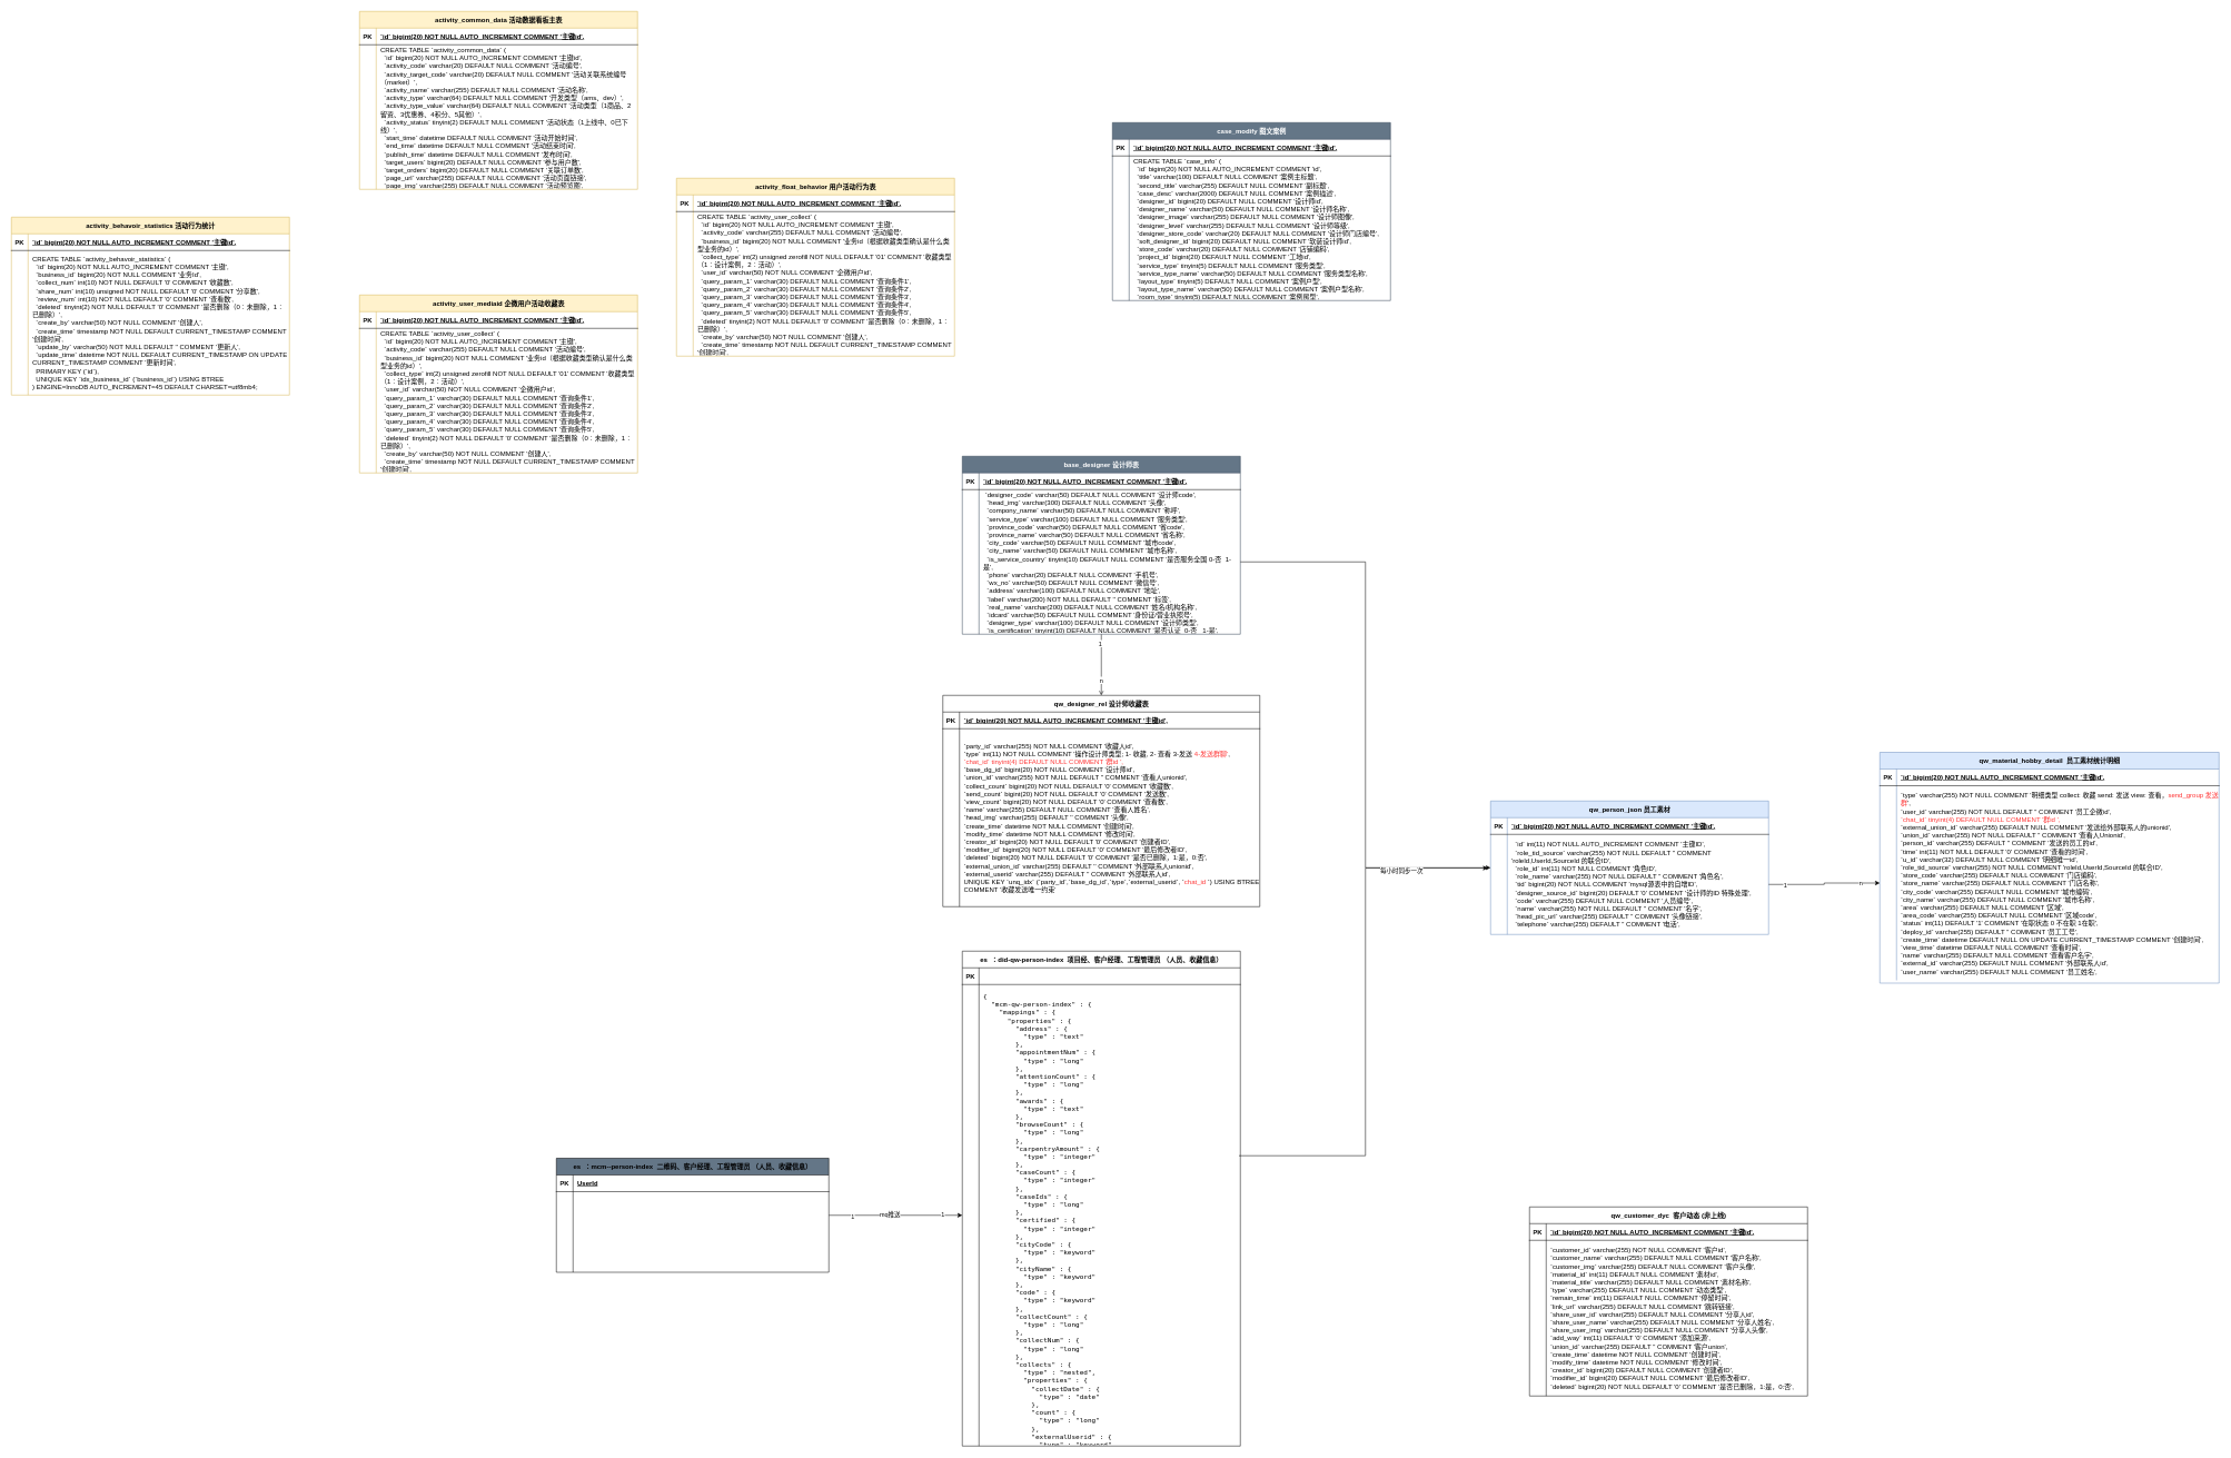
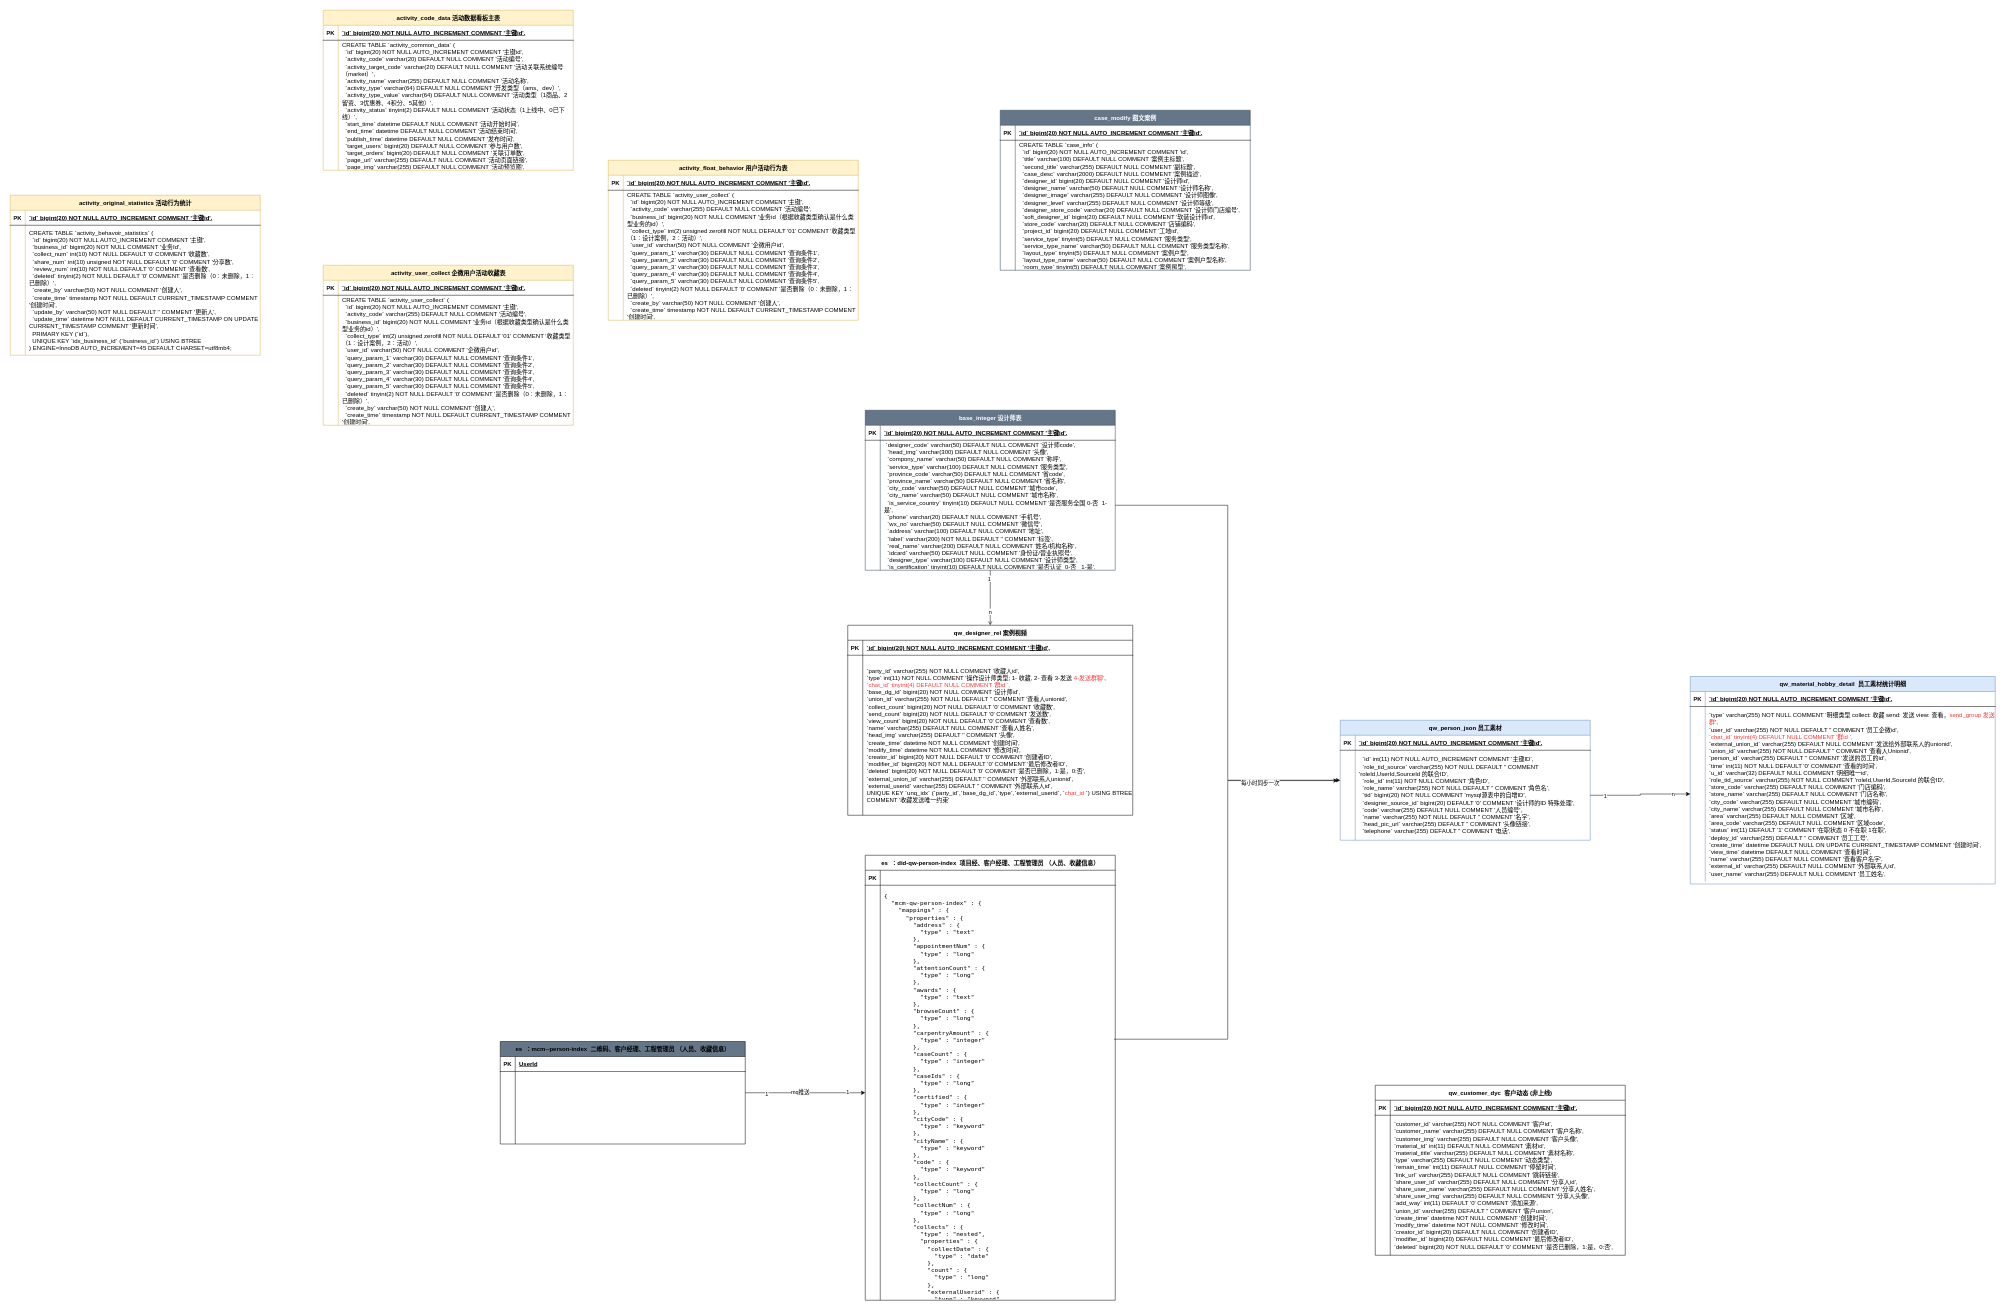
- <mxCell id="77" value="&lt;div data-docx-has-block-data=&quot;false&quot; data-page-id=&quot;YV7udmCiwoafRJx1cq6cwrNUnJ6&quot;&gt;&lt;div class=&quot;old-record-id-MSQWdxxeSoJiPEx5yrUcLGlKnmu&quot; style=&quot;&quot;&gt;activity_common_data&amp;nbsp;活动数据看板主表&lt;/div&gt;&lt;/div&gt;" style="shape=table;startSize=30;container=1;collapsible=1;childLayout=tableLayout;fixedRows=1;rowLines=0;fontStyle=1;align=center;resizeLast=1;html=1;fillColor=#fff2cc;strokeColor=#d6b656;" vertex="1" parent="1"><mxGeometry x="646" y="20" width="500" height="320" as="geometry" /></mxCell>
+ <mxCell id="77" value="&lt;div data-docx-has-block-data=&quot;false&quot; data-page-id=&quot;YV7udmCiwoafRJx1cq6cwrNUnJ6&quot;&gt;&lt;div class=&quot;old-record-id-MSQWdxxeSoJiPEx5yrUcLGlKnmu&quot; style=&quot;&quot;&gt;activity_code_data&amp;nbsp;活动数据看板主表&lt;/div&gt;&lt;/div&gt;" style="shape=table;startSize=30;container=1;collapsible=1;childLayout=tableLayout;fixedRows=1;rowLines=0;fontStyle=1;align=center;resizeLast=1;html=1;fillColor=#fff2cc;strokeColor=#d6b656;" vertex="1" parent="1"><mxGeometry x="646" y="20" width="500" height="320" as="geometry" /></mxCell>
- <mxCell id="84" value="&lt;div data-docx-has-block-data=&quot;false&quot; data-page-id=&quot;YV7udmCiwoafRJx1cq6cwrNUnJ6&quot;&gt;&lt;div class=&quot;old-record-id-MSQWdxxeSoJiPEx5yrUcLGlKnmu&quot; style=&quot;&quot;&gt;activity_behavoir_statistics&amp;nbsp;活动行为统计&lt;/div&gt;&lt;/div&gt;" style="shape=table;startSize=30;container=1;collapsible=1;childLayout=tableLayout;fixedRows=1;rowLines=0;fontStyle=1;align=center;resizeLast=1;html=1;fillColor=#fff2cc;strokeColor=#d6b656;" vertex="1" parent="1"><mxGeometry x="20" y="390" width="500" height="320" as="geometry" /></mxCell>
+ <mxCell id="84" value="&lt;div data-docx-has-block-data=&quot;false&quot; data-page-id=&quot;YV7udmCiwoafRJx1cq6cwrNUnJ6&quot;&gt;&lt;div class=&quot;old-record-id-MSQWdxxeSoJiPEx5yrUcLGlKnmu&quot; style=&quot;&quot;&gt;activity_original_statistics&amp;nbsp;活动行为统计&lt;/div&gt;&lt;/div&gt;" style="shape=table;startSize=30;container=1;collapsible=1;childLayout=tableLayout;fixedRows=1;rowLines=0;fontStyle=1;align=center;resizeLast=1;html=1;fillColor=#fff2cc;strokeColor=#d6b656;" vertex="1" parent="1"><mxGeometry x="20" y="390" width="500" height="320" as="geometry" /></mxCell>
- <mxCell id="91" value="&lt;div data-docx-has-block-data=&quot;false&quot; data-page-id=&quot;YV7udmCiwoafRJx1cq6cwrNUnJ6&quot;&gt;&lt;div class=&quot;old-record-id-MSQWdxxeSoJiPEx5yrUcLGlKnmu&quot; style=&quot;&quot;&gt;activity_user_mediaid&amp;nbsp;企微用户活动收藏表&lt;/div&gt;&lt;/div&gt;" style="shape=table;startSize=30;container=1;collapsible=1;childLayout=tableLayout;fixedRows=1;rowLines=0;fontStyle=1;align=center;resizeLast=1;html=1;fillColor=#fff2cc;strokeColor=#d6b656;" vertex="1" parent="1"><mxGeometry x="646" y="530" width="500" height="320" as="geometry" /></mxCell>
+ <mxCell id="91" value="&lt;div data-docx-has-block-data=&quot;false&quot; data-page-id=&quot;YV7udmCiwoafRJx1cq6cwrNUnJ6&quot;&gt;&lt;div class=&quot;old-record-id-MSQWdxxeSoJiPEx5yrUcLGlKnmu&quot; style=&quot;&quot;&gt;activity_user_collect&amp;nbsp;企微用户活动收藏表&lt;/div&gt;&lt;/div&gt;" style="shape=table;startSize=30;container=1;collapsible=1;childLayout=tableLayout;fixedRows=1;rowLines=0;fontStyle=1;align=center;resizeLast=1;html=1;fillColor=#fff2cc;strokeColor=#d6b656;" vertex="1" parent="1"><mxGeometry x="646" y="530" width="500" height="320" as="geometry" /></mxCell>
- <mxCell id="12" value="&lt;div data-docx-has-block-data=&quot;false&quot; data-page-id=&quot;YV7udmCiwoafRJx1cq6cwrNUnJ6&quot;&gt;&lt;div class=&quot;old-record-id-MSQWdxxeSoJiPEx5yrUcLGlKnmu&quot; style=&quot;&quot;&gt;base_designer 设计师表&lt;/div&gt;&lt;/div&gt;" style="shape=table;startSize=30;container=1;collapsible=1;childLayout=tableLayout;fixedRows=1;rowLines=0;fontStyle=1;align=center;resizeLast=1;html=1;fillColor=#647687;fontColor=#ffffff;strokeColor=#314354;" parent="1" vertex="1"><mxGeometry x="1730" width="500" height="320" as="geometry" y="820" /></mxCell>
+ <mxCell id="12" value="&lt;div data-docx-has-block-data=&quot;false&quot; data-page-id=&quot;YV7udmCiwoafRJx1cq6cwrNUnJ6&quot;&gt;&lt;div class=&quot;old-record-id-MSQWdxxeSoJiPEx5yrUcLGlKnmu&quot; style=&quot;&quot;&gt;base_integer 设计师表&lt;/div&gt;&lt;/div&gt;" style="shape=table;startSize=30;container=1;collapsible=1;childLayout=tableLayout;fixedRows=1;rowLines=0;fontStyle=1;align=center;resizeLast=1;html=1;fillColor=#647687;fontColor=#ffffff;strokeColor=#314354;" parent="1" vertex="1"><mxGeometry x="1730" width="500" height="320" as="geometry" y="820" /></mxCell>
- <mxCell id="2" value="&lt;div data-docx-has-block-data=&quot;false&quot; data-page-id=&quot;YV7udmCiwoafRJx1cq6cwrNUnJ6&quot;&gt;&lt;div class=&quot;old-record-id-MSQWdxxeSoJiPEx5yrUcLGlKnmu&quot; style=&quot;&quot;&gt;qw_designer_rel 设计师收藏表&lt;/div&gt;&lt;/div&gt;" style="shape=table;startSize=30;container=1;collapsible=1;childLayout=tableLayout;fixedRows=1;rowLines=0;fontStyle=1;align=center;resizeLast=1;html=1;" parent="1" vertex="1"><mxGeometry x="1695" y="1250" width="570" height="380" as="geometry" /></mxCell>
+ <mxCell id="2" value="&lt;div data-docx-has-block-data=&quot;false&quot; data-page-id=&quot;YV7udmCiwoafRJx1cq6cwrNUnJ6&quot;&gt;&lt;div class=&quot;old-record-id-MSQWdxxeSoJiPEx5yrUcLGlKnmu&quot; style=&quot;&quot;&gt;qw_designer_rel 案例视频&lt;/div&gt;&lt;/div&gt;" style="shape=table;startSize=30;container=1;collapsible=1;childLayout=tableLayout;fixedRows=1;rowLines=0;fontStyle=1;align=center;resizeLast=1;html=1;" parent="1" vertex="1"><mxGeometry x="1695" y="1250" width="570" height="380" as="geometry" /></mxCell>
